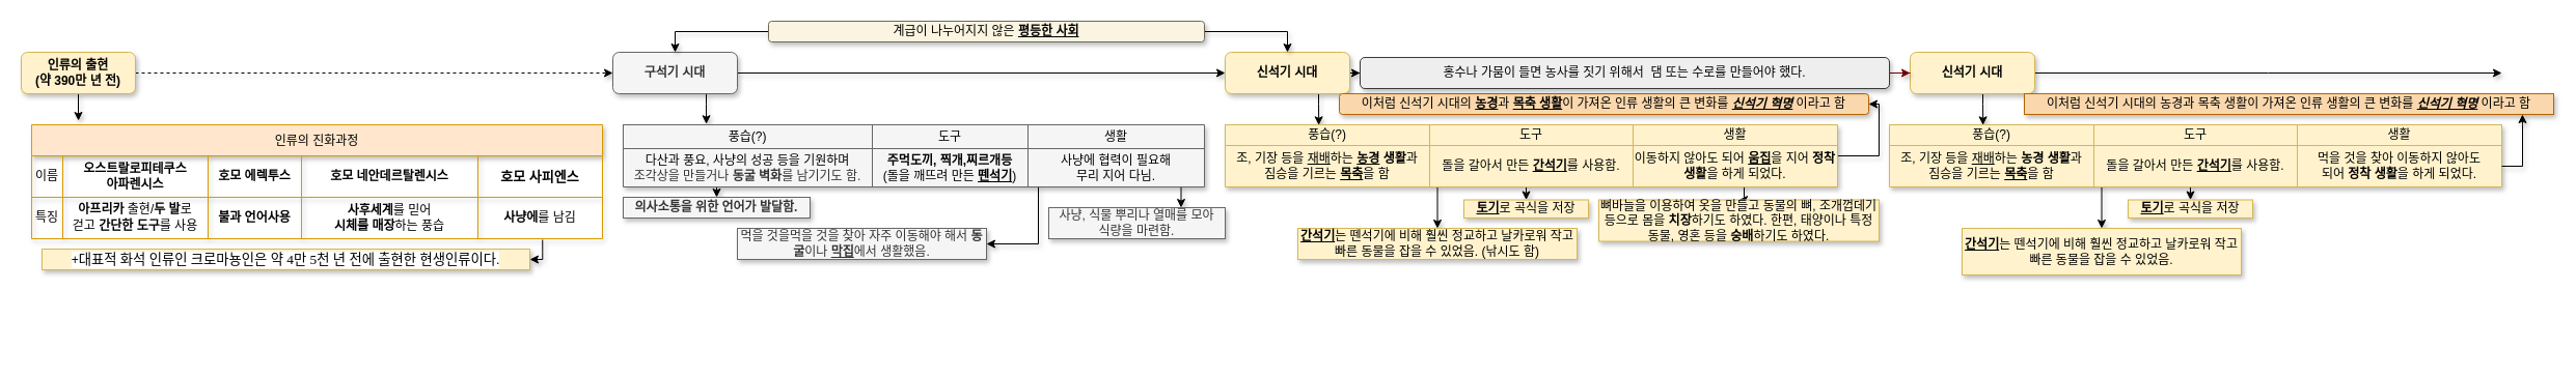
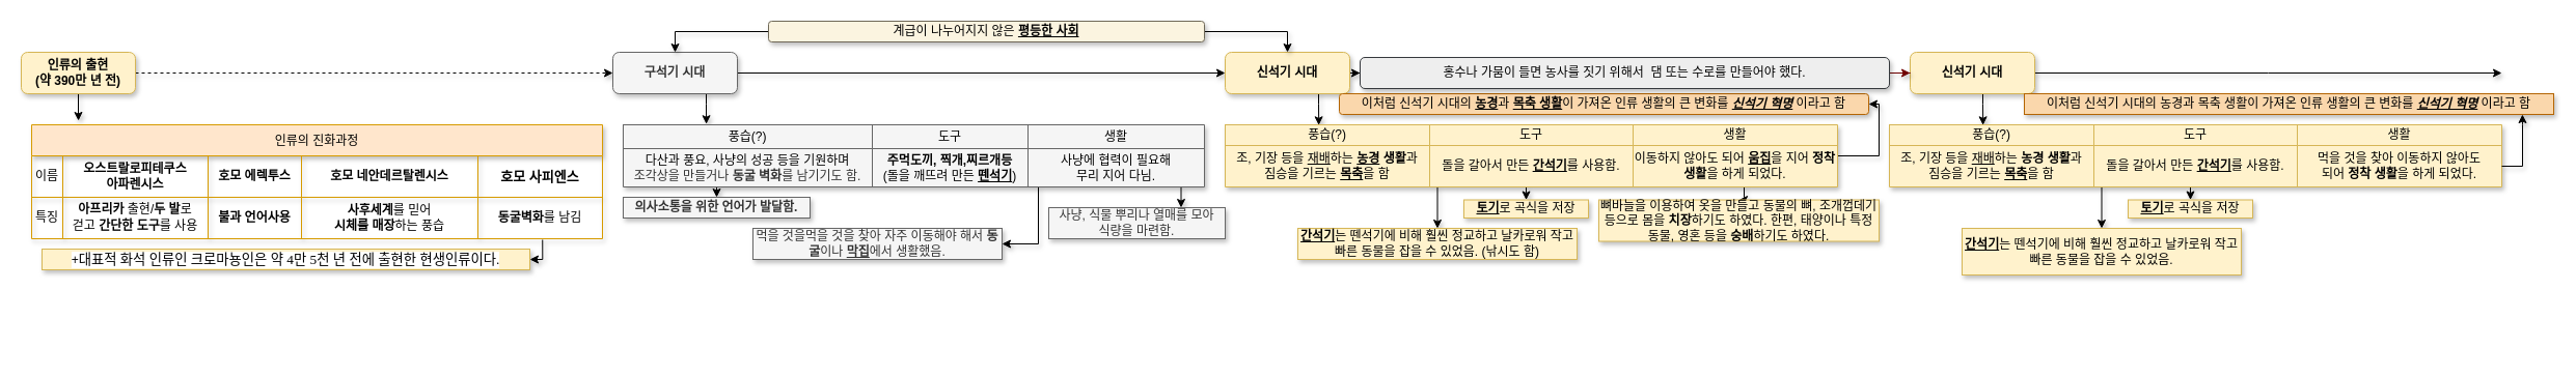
- <mxCell id="18" value="&lt;b&gt;사냥에&lt;/b&gt;를 남김" style="shape=partialRectangle;html=1;whiteSpace=wrap;connectable=0;strokeColor=inherit;overflow=hidden;fillColor=none;top=0;left=0;bottom=0;right=0;pointerEvents=1;shadow=1;" vertex="1" parent="13"><mxGeometry x="430" width="120" height="40" as="geometry"><mxRectangle width="120" height="40" as="alternateBounds" /></mxGeometry></mxCell>
+ <mxCell id="18" value="&lt;b&gt;동굴벽화&lt;/b&gt;를 남김" style="shape=partialRectangle;html=1;whiteSpace=wrap;connectable=0;strokeColor=inherit;overflow=hidden;fillColor=none;top=0;left=0;bottom=0;right=0;pointerEvents=1;shadow=1;" vertex="1" parent="13"><mxGeometry x="430" width="120" height="40" as="geometry"><mxRectangle width="120" height="40" as="alternateBounds" /></mxGeometry></mxCell>
- <mxCell id="37" value="먹을 것을먹을 것을 찾아 자주 이동해야 해서 &lt;b&gt;동굴&lt;/b&gt;이나 &lt;b&gt;&lt;u&gt;막집&lt;/u&gt;&lt;/b&gt;에서 생활했음." style="rounded=0;whiteSpace=wrap;html=1;shadow=1;fontFamily=Helvetica;fontSize=12;startSize=30;fillColor=#f5f5f5;strokeColor=#666666;fontColor=#333333;" vertex="1" parent="1"><mxGeometry x="710" y="220" width="240" height="30" as="geometry" /></mxCell>
+ <mxCell id="37" value="먹을 것을먹을 것을 찾아 자주 이동해야 해서 &lt;b&gt;동굴&lt;/b&gt;이나 &lt;b&gt;&lt;u&gt;막집&lt;/u&gt;&lt;/b&gt;에서 생활했음." style="rounded=0;whiteSpace=wrap;html=1;shadow=1;fontFamily=Helvetica;fontSize=12;startSize=30;fillColor=#f5f5f5;strokeColor=#666666;fontColor=#333333;" vertex="1" parent="1"><mxGeometry x="725" y="220" width="240" height="30" as="geometry" /></mxCell>
